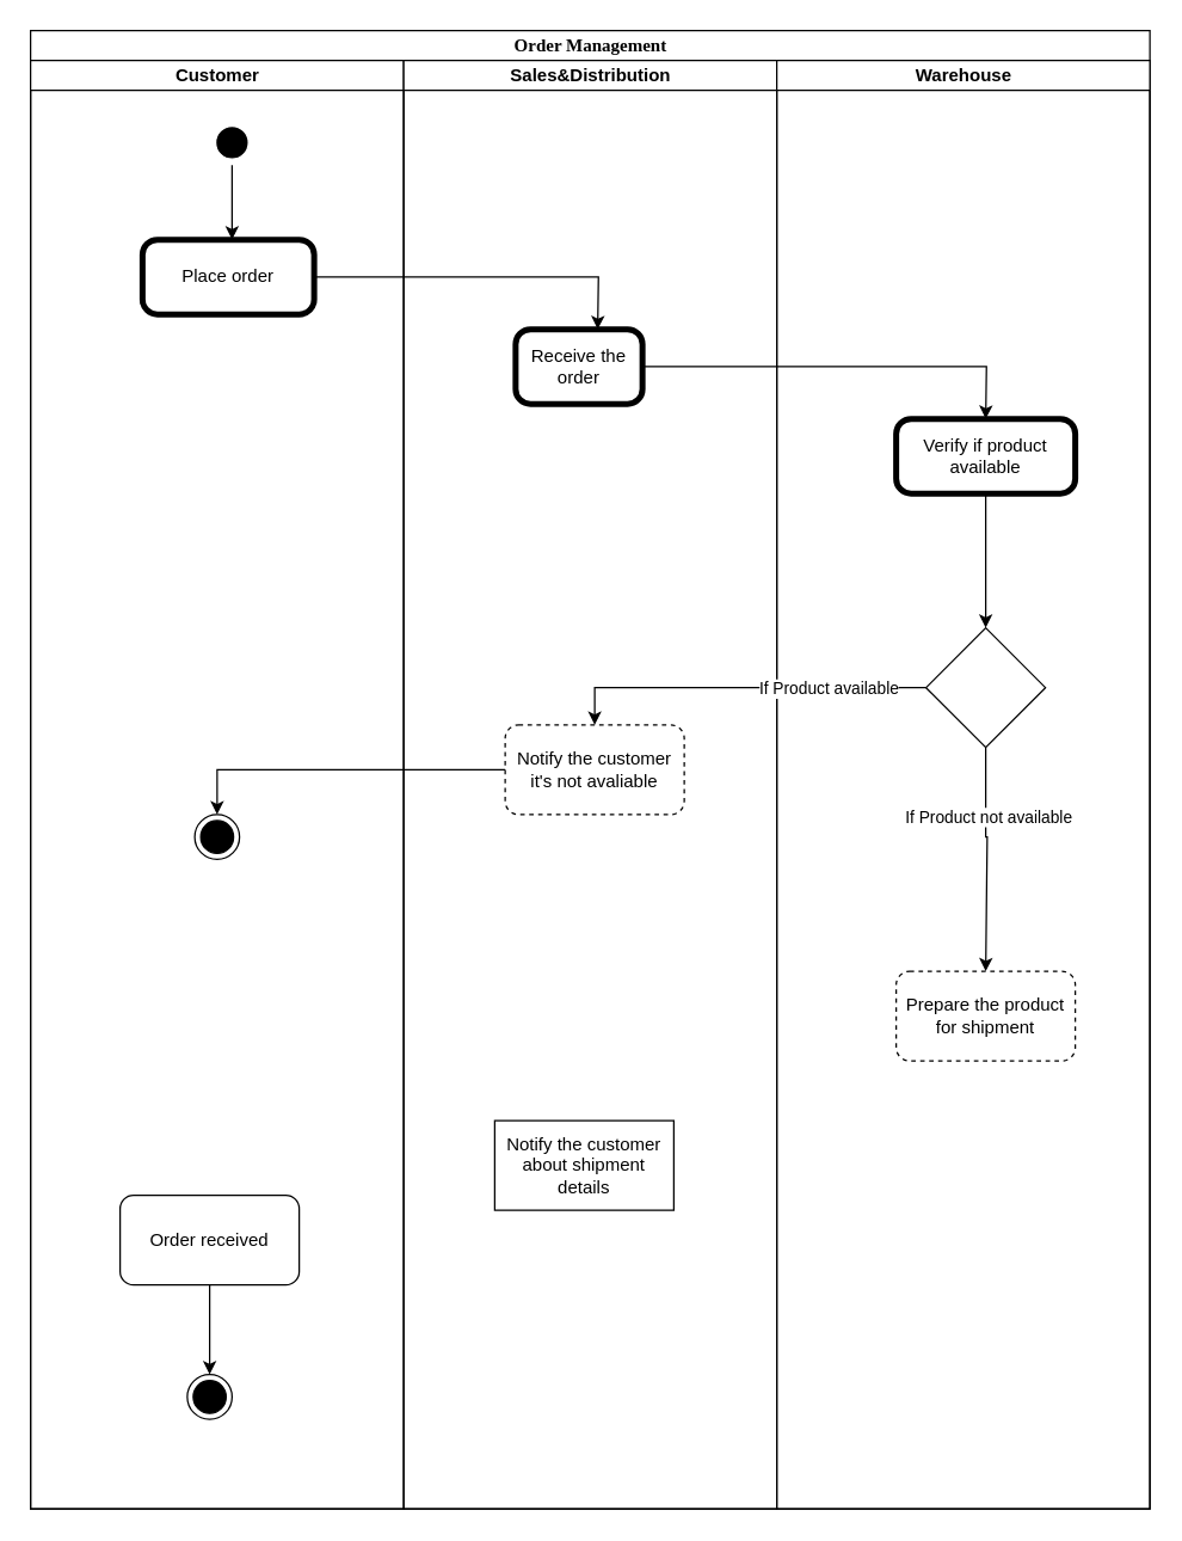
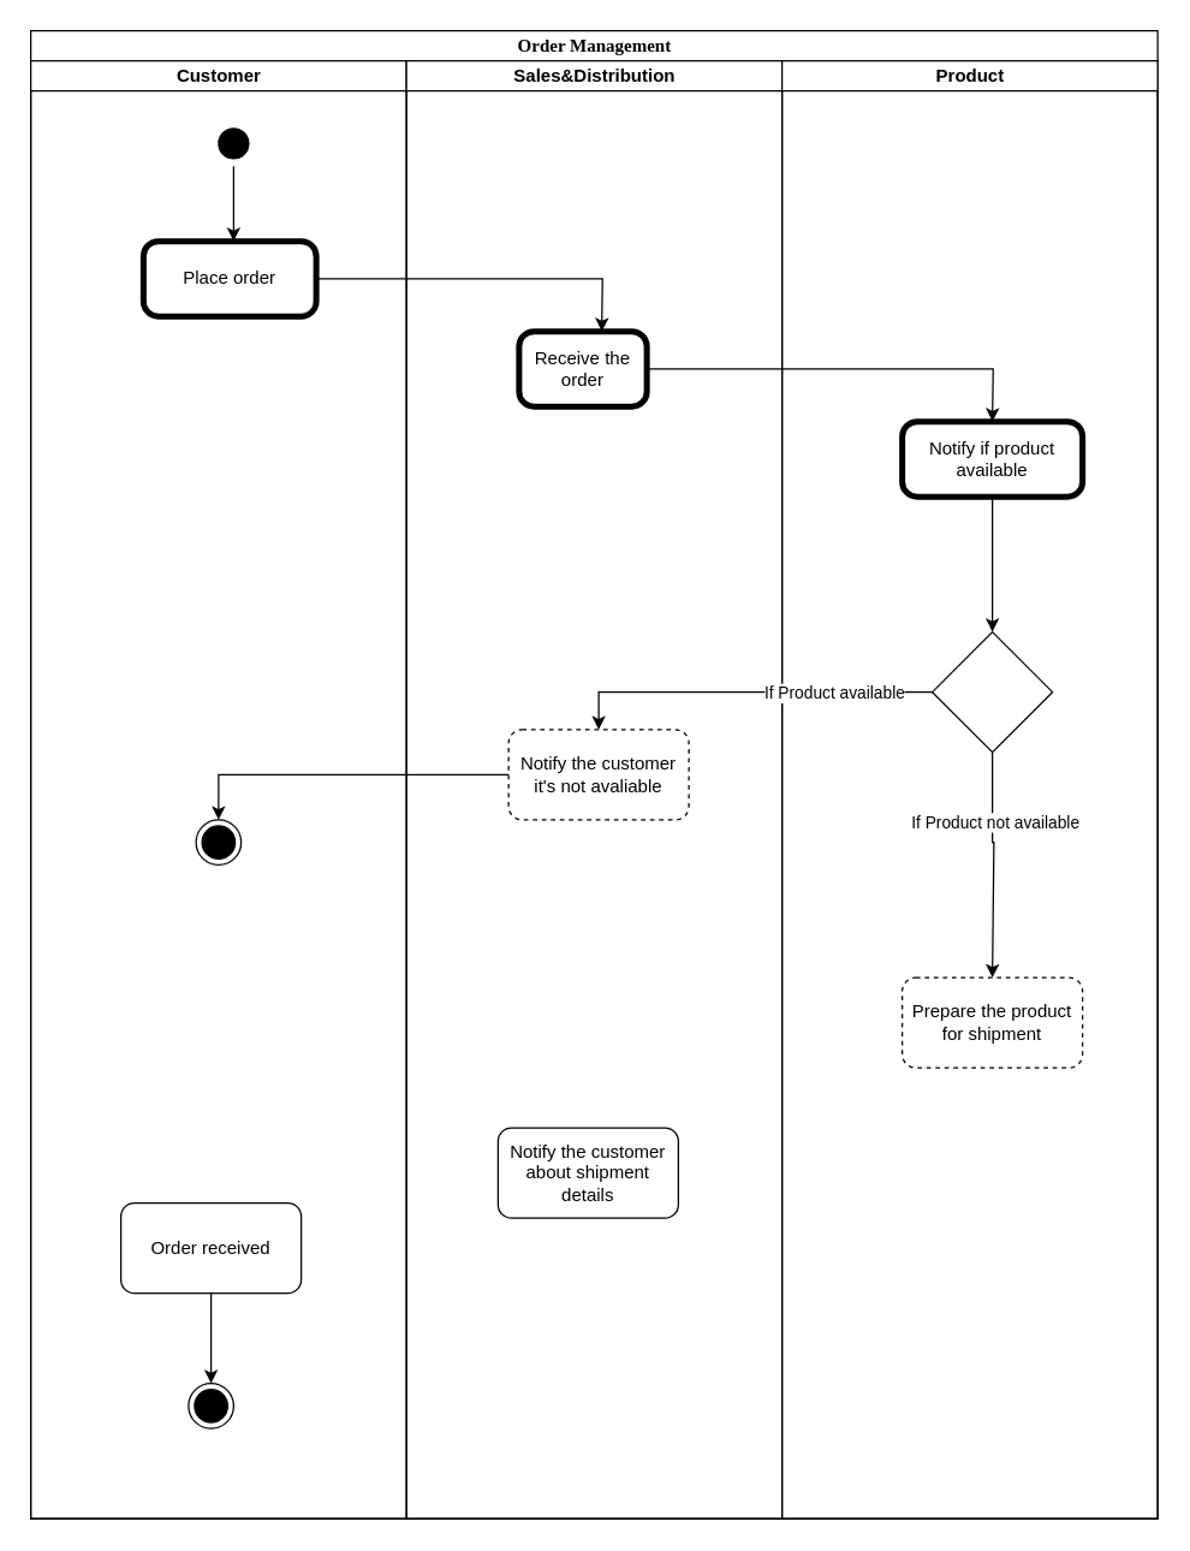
- <mxCell id="17" value="Warehouse" style="swimlane;html=1;startSize=20;" parent="2" vertex="1"><mxGeometry x="500" y="20" width="250" height="970" as="geometry" /></mxCell>
+ <mxCell id="17" value="Product" style="swimlane;html=1;startSize=20;" parent="2" vertex="1"><mxGeometry x="500" y="20" width="250" height="970" as="geometry" /></mxCell>
- <mxCell id="19" value="Verify if product available" style="points=[[0.25,0,0],[0.5,0,0],[0.75,0,0],[1,0.25,0],[1,0.5,0],[1,0.75,0],[0.75,1,0],[0.5,1,0],[0.25,1,0],[0,0.75,0],[0,0.5,0],[0,0.25,0]];shape=mxgraph.bpmn.task;whiteSpace=wrap;rectStyle=rounded;size=10;html=1;container=1;expand=0;collapsible=0;bpmnShapeType=call;" vertex="1" parent="17"><mxGeometry x="80" y="240" width="120" height="50" as="geometry" /></mxCell>
+ <mxCell id="19" value="Notify if product available" style="points=[[0.25,0,0],[0.5,0,0],[0.75,0,0],[1,0.25,0],[1,0.5,0],[1,0.75,0],[0.75,1,0],[0.5,1,0],[0.25,1,0],[0,0.75,0],[0,0.5,0],[0,0.25,0]];shape=mxgraph.bpmn.task;whiteSpace=wrap;rectStyle=rounded;size=10;html=1;container=1;expand=0;collapsible=0;bpmnShapeType=call;" vertex="1" parent="17"><mxGeometry x="80" y="240" width="120" height="50" as="geometry" /></mxCell>
- <mxCell id="16" value="Notify the customer about shipment details" style="whiteSpace=wrap;html=1;rounded=0;" vertex="1" parent="12"><mxGeometry x="61" y="710" width="120" height="60" as="geometry" /></mxCell>
+ <mxCell id="16" value="Notify the customer about shipment details" style="rounded=1;whiteSpace=wrap;html=1;" vertex="1" parent="12"><mxGeometry x="61" y="710" width="120" height="60" as="geometry" /></mxCell>
